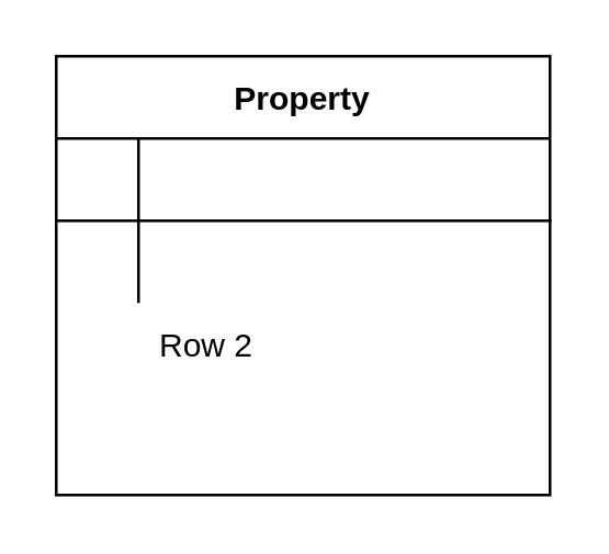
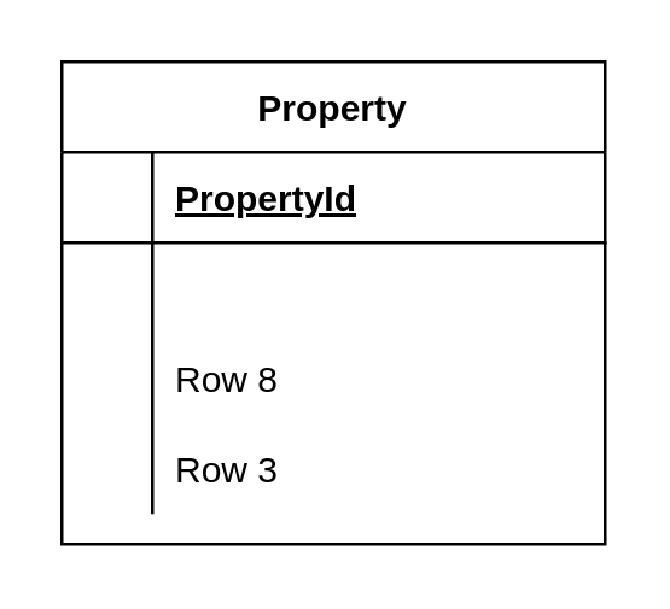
+ <mxCell id="4" value="PropertyId" style="shape=partialRectangle;connectable=0;fillColor=none;top=0;left=0;bottom=0;right=0;align=left;spacingLeft=6;fontStyle=5;overflow=hidden;" vertex="1" parent="3"><mxGeometry x="30" width="150" height="30" as="geometry" /></mxCell>
- <mxCell id="9" value="Row 2" style="shape=partialRectangle;connectable=0;fillColor=none;top=0;left=0;bottom=0;right=0;align=left;spacingLeft=6;overflow=hidden;" vertex="1" parent="7"><mxGeometry x="30" width="150" height="30" as="geometry" /></mxCell>
+ <mxCell id="9" value="Row 8" style="shape=partialRectangle;connectable=0;fillColor=none;top=0;left=0;bottom=0;right=0;align=left;spacingLeft=6;overflow=hidden;" vertex="1" parent="7"><mxGeometry x="30" width="150" height="30" as="geometry" /></mxCell>
+ <mxCell id="12" value="Row 3" style="shape=partialRectangle;connectable=0;fillColor=none;top=0;left=0;bottom=0;right=0;align=left;spacingLeft=6;overflow=hidden;" vertex="1" parent="10"><mxGeometry x="30" width="150" height="30" as="geometry" /></mxCell>
